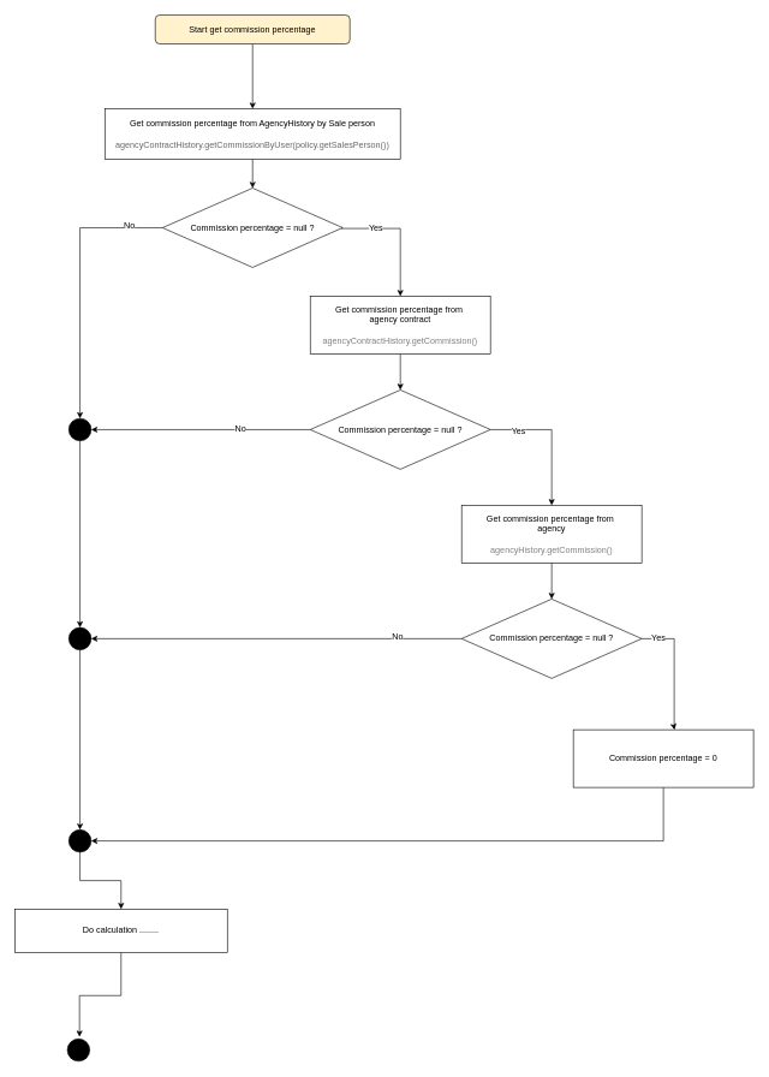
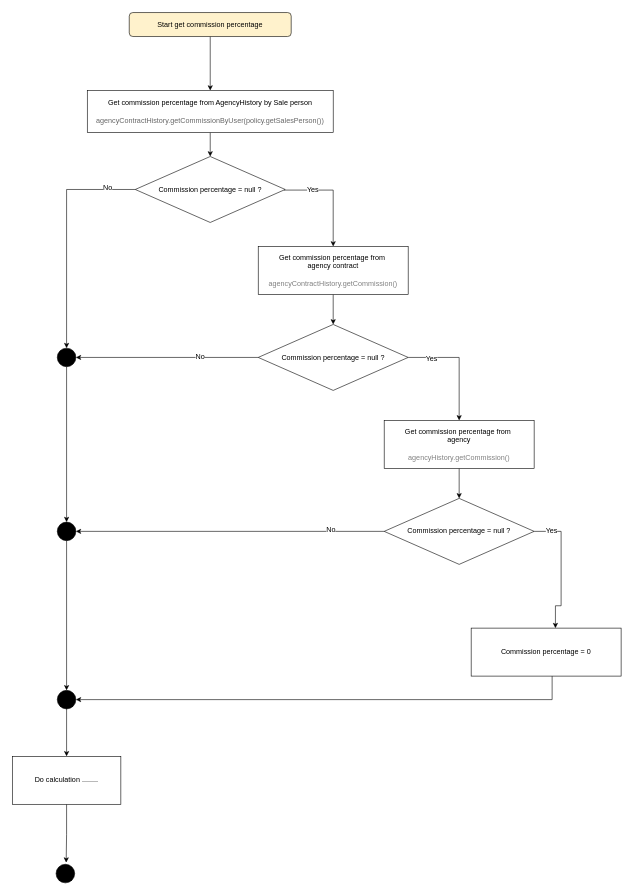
- <mxCell id="26" value="Commission percentage = 0" style="rounded=0;whiteSpace=wrap;html=1;" vertex="1" parent="1"><mxGeometry x="795" y="1011.27" width="250" height="80" as="geometry" /></mxCell>
+ <mxCell id="26" value="Commission percentage = 0" style="rounded=0;whiteSpace=wrap;html=1;" vertex="1" parent="1"><mxGeometry x="785" y="1046.27" width="250" height="80" as="geometry" /></mxCell>
- <mxCell id="34" value="Do calculation ........" style="rounded=0;whiteSpace=wrap;html=1;" vertex="1" parent="1"><mxGeometry x="20" y="1260" width="295" height="60" as="geometry" /></mxCell>
+ <mxCell id="34" value="Do calculation ........" style="rounded=0;whiteSpace=wrap;html=1;" vertex="1" parent="1"><mxGeometry x="20" y="1260" width="181" height="80" as="geometry" /></mxCell>
